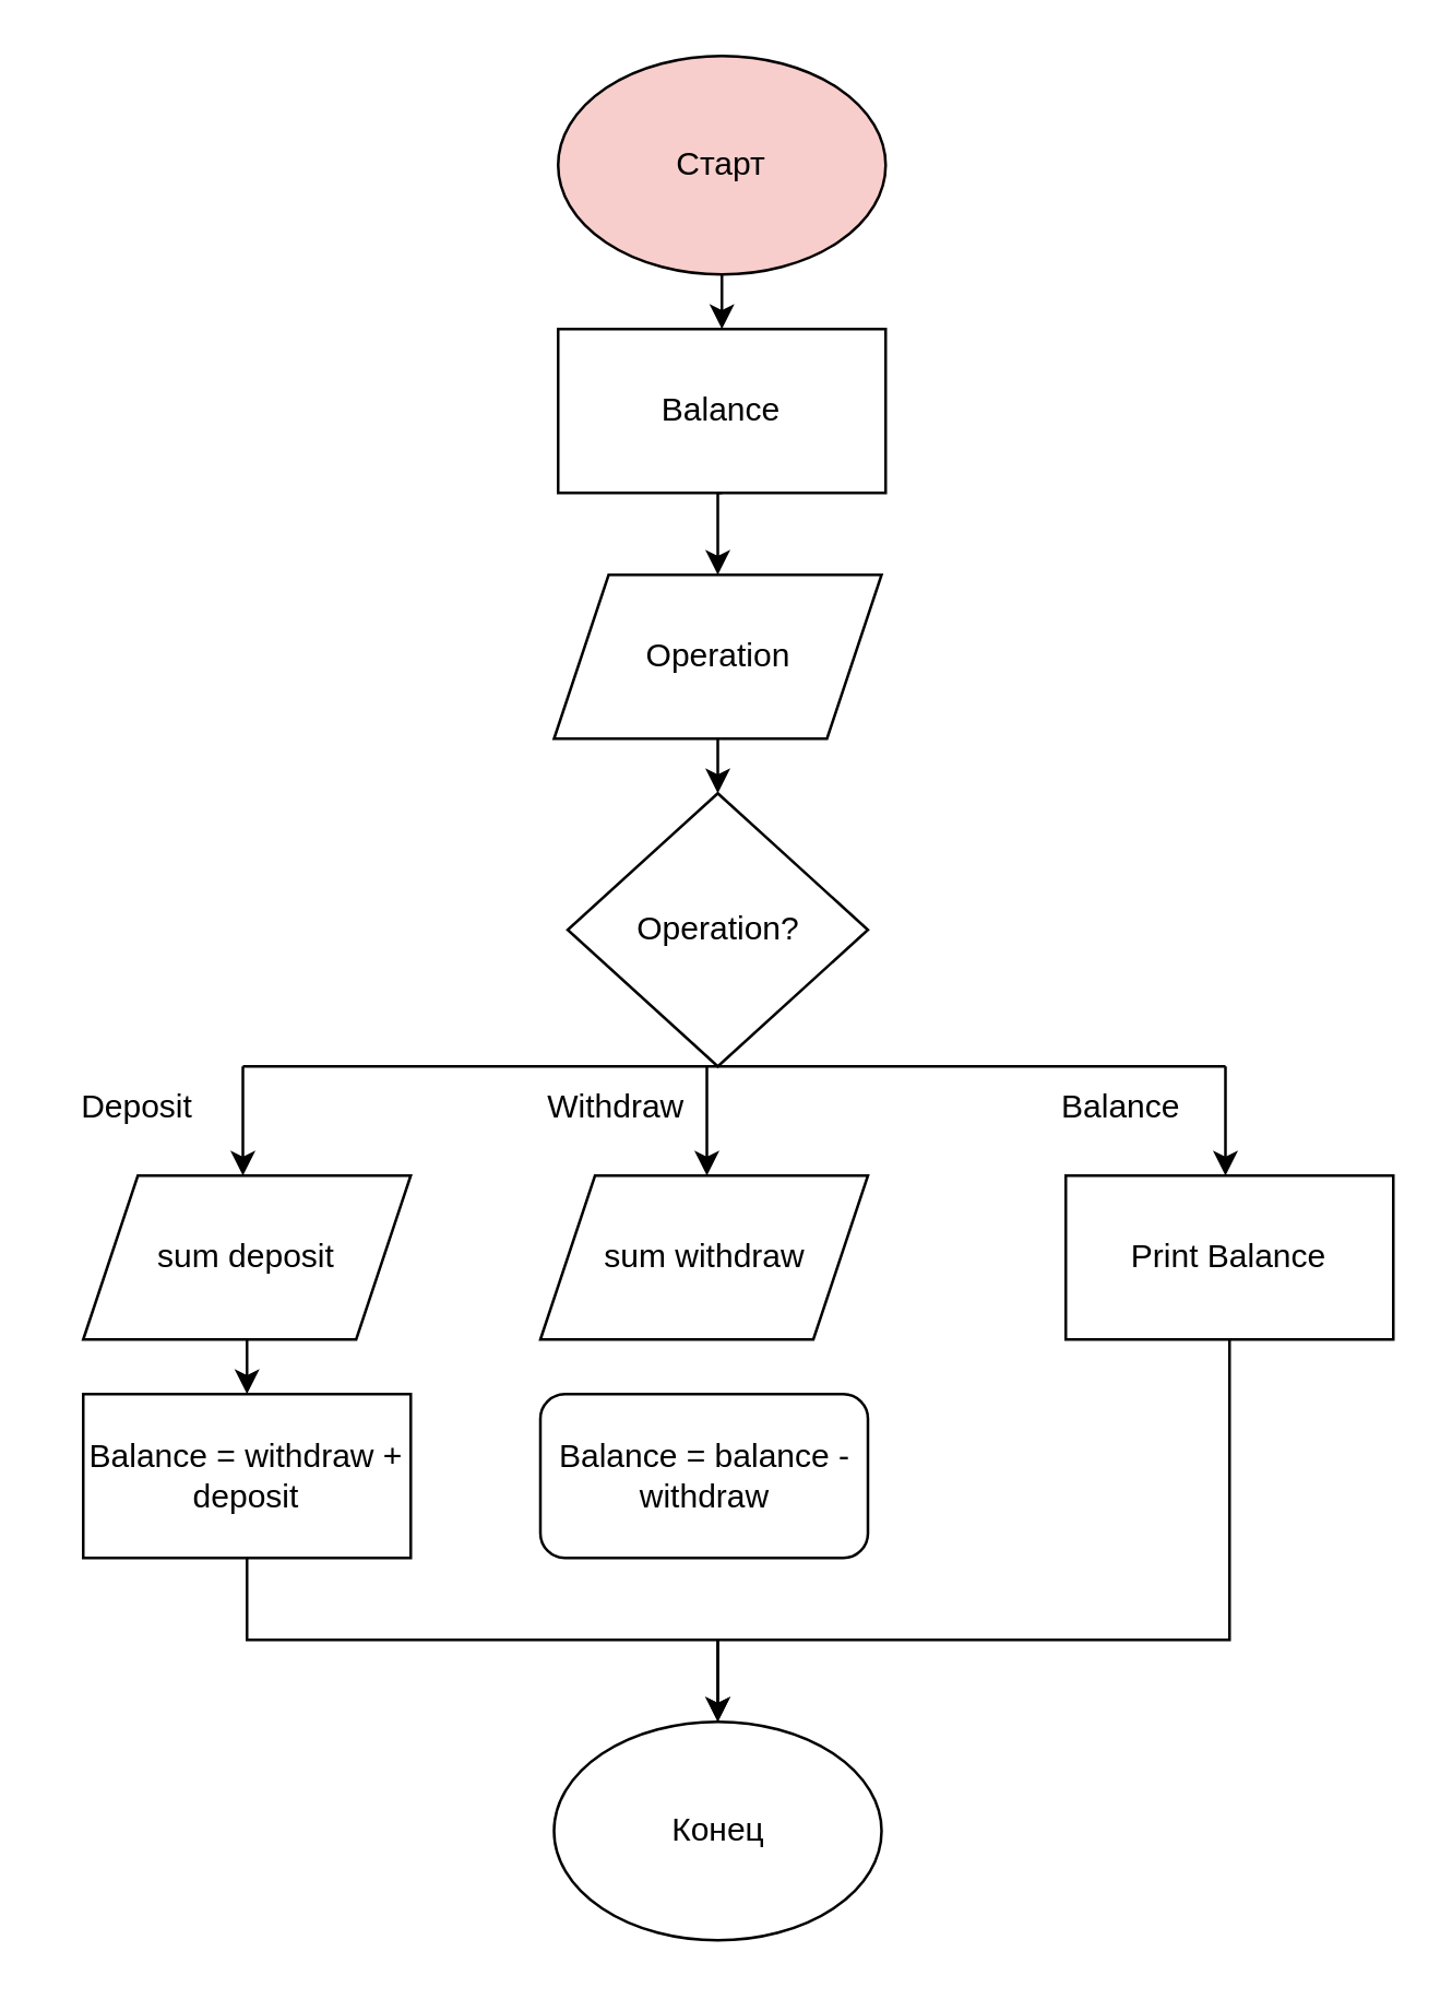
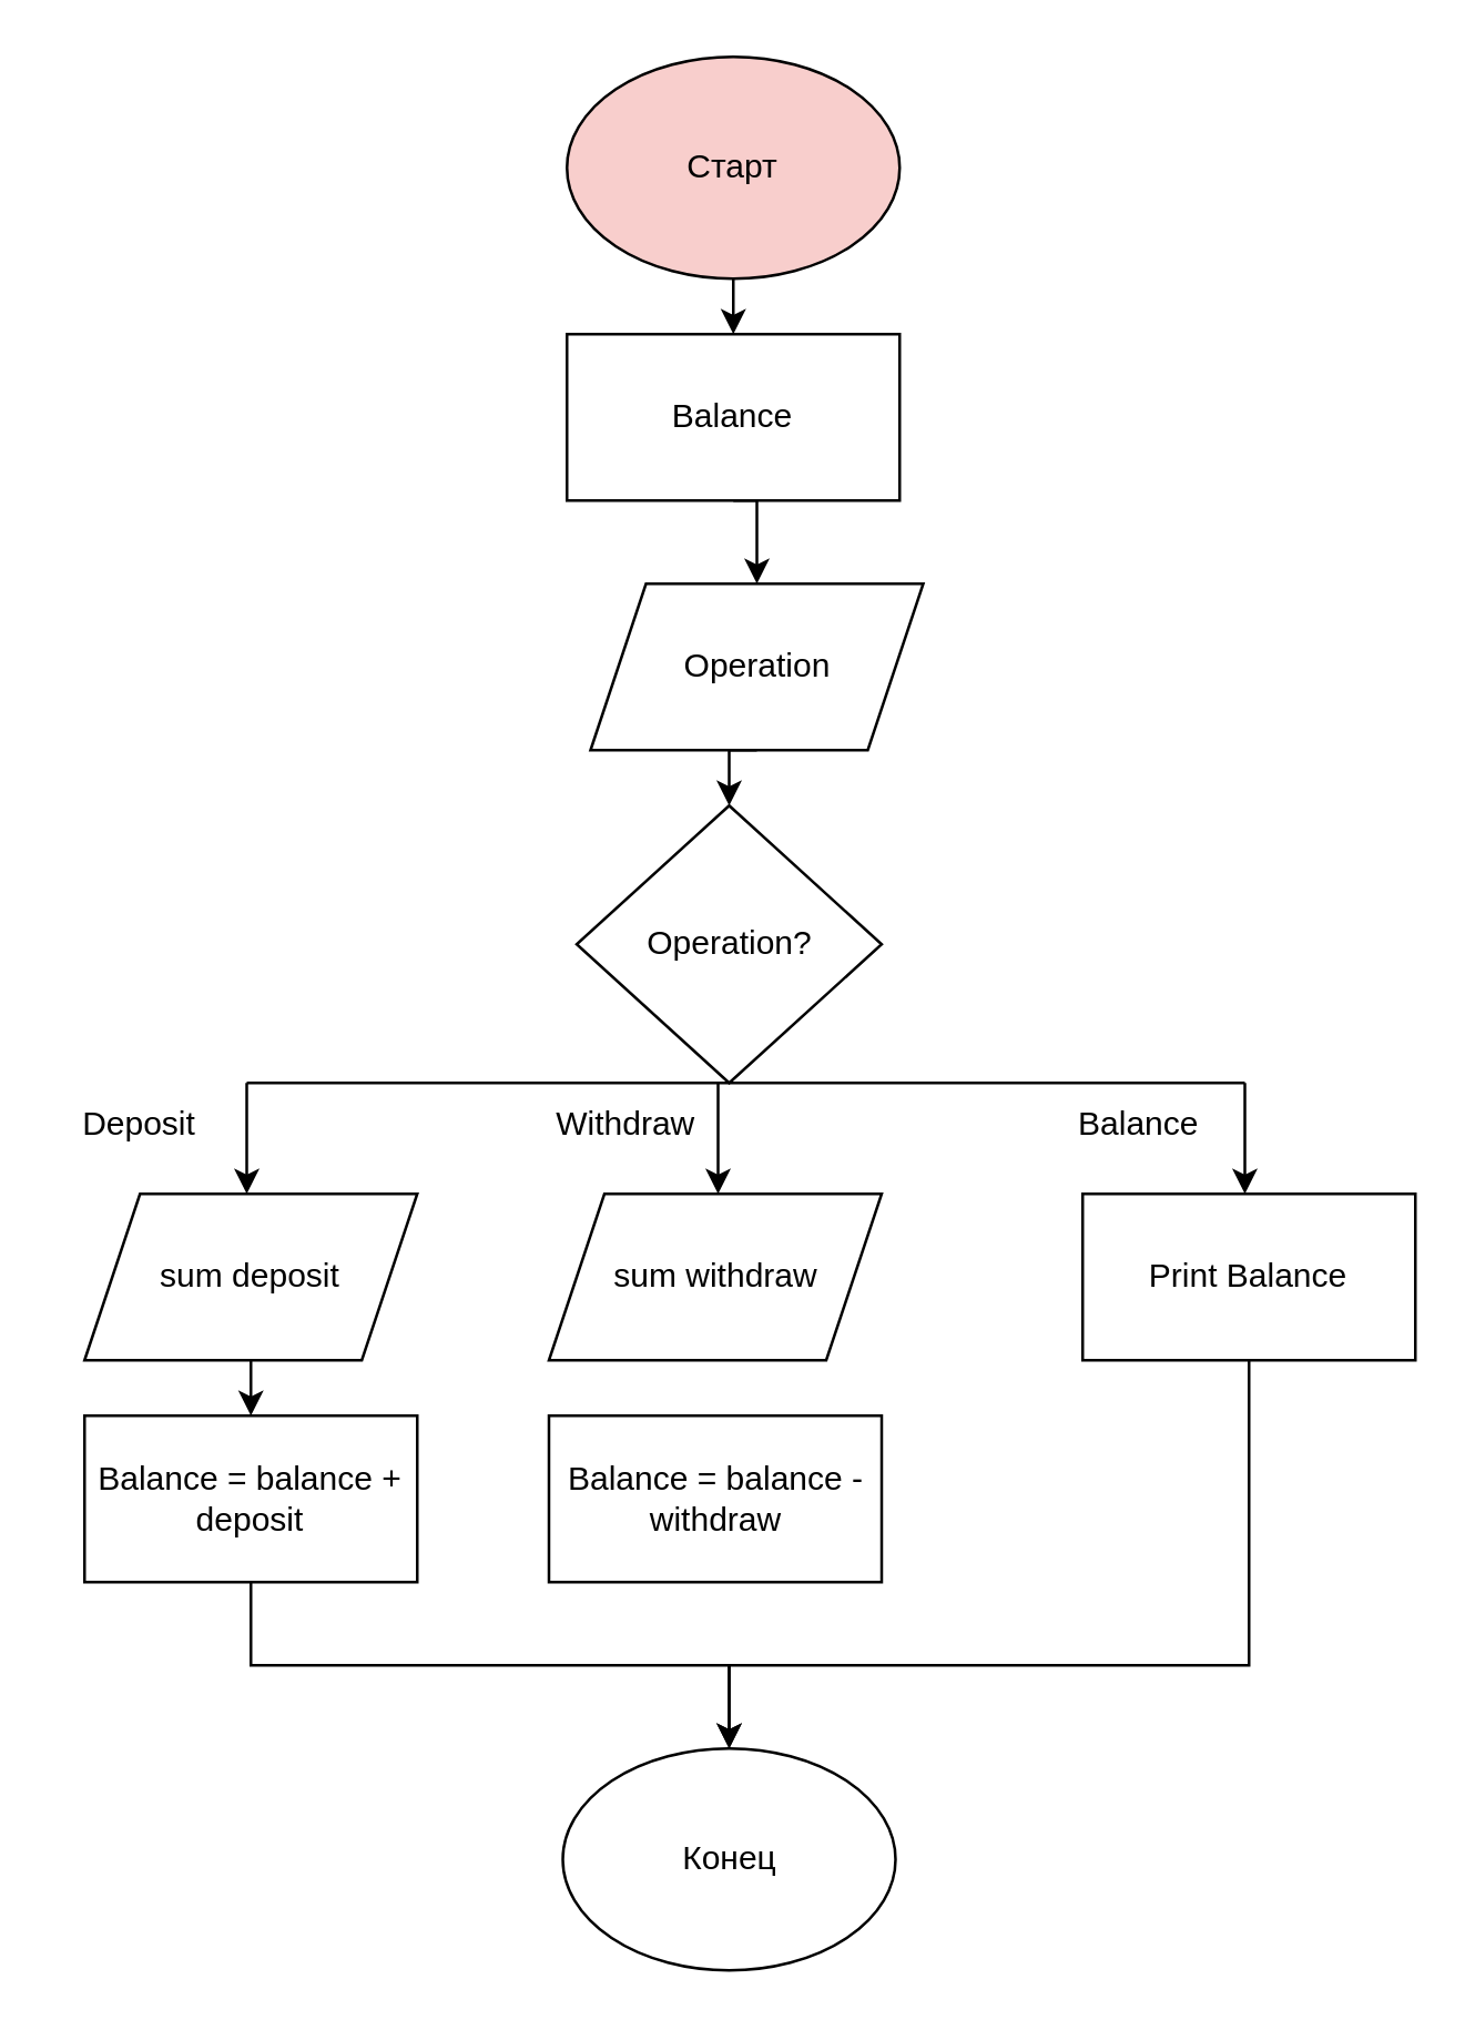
- <mxCell id="5" value="Operation" style="shape=parallelogram;perimeter=parallelogramPerimeter;whiteSpace=wrap;html=1;fixedSize=1;" vertex="1" parent="1"><mxGeometry x="202.5" y="210" width="120" height="60" as="geometry" /></mxCell>
+ <mxCell id="5" value="Operation" style="shape=parallelogram;perimeter=parallelogramPerimeter;whiteSpace=wrap;html=1;fixedSize=1;" vertex="1" parent="1"><mxGeometry x="212.5" y="210" width="120" height="60" as="geometry" /></mxCell>
- <mxCell id="19" value="Balance = withdraw + deposit" style="rounded=0;whiteSpace=wrap;html=1;" vertex="1" parent="1"><mxGeometry x="30" y="510" width="120" height="60" as="geometry" /></mxCell>
+ <mxCell id="19" value="Balance = balance + deposit" style="rounded=0;whiteSpace=wrap;html=1;" vertex="1" parent="1"><mxGeometry x="30" y="510" width="120" height="60" as="geometry" /></mxCell>
- <mxCell id="21" value="Balance = balance - withdraw" style="whiteSpace=wrap;html=1;rounded=1;" vertex="1" parent="1"><mxGeometry x="197.5" y="510" width="120" height="60" as="geometry" /></mxCell>
+ <mxCell id="21" value="Balance = balance - withdraw" style="rounded=0;whiteSpace=wrap;html=1;" vertex="1" parent="1"><mxGeometry x="197.5" y="510" width="120" height="60" as="geometry" /></mxCell>
